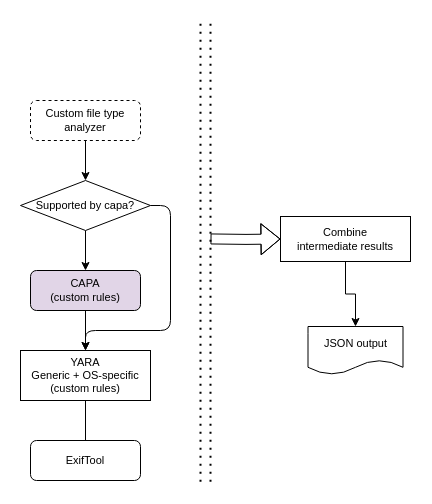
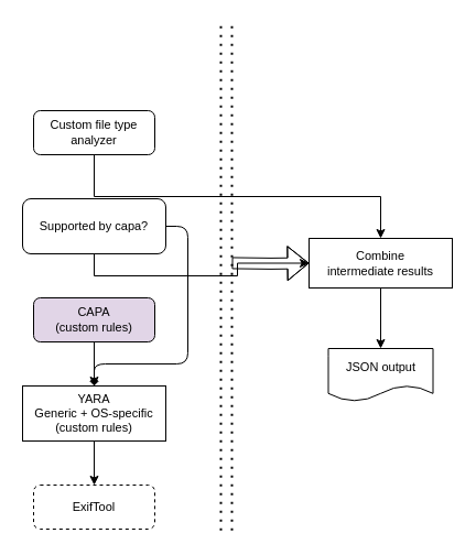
- <mxCell id="3" value="Custom file type analyzer" style="rounded=1;whiteSpace=wrap;html=1;fontSize=11;dashed=1;" vertex="1" parent="1"><mxGeometry x="30" y="100" width="110" height="40" as="geometry" /></mxCell>
+ <mxCell id="3" value="Custom file type analyzer" style="rounded=1;whiteSpace=wrap;html=1;fontSize=11;" vertex="1" parent="1"><mxGeometry x="30" y="100" width="110" height="40" as="geometry" /></mxCell>
- <mxCell id="2" style="edgeStyle=orthogonalEdgeStyle;rounded=0;orthogonalLoop=1;jettySize=auto;html=1;exitX=0.5;exitY=1;exitDx=0;exitDy=0;entryX=0.5;entryY=0;entryDx=0;entryDy=0;fontSize=11;" edge="1" parent="1" source="3" target="6"><mxGeometry relative="1" as="geometry" /></mxCell>
+ <mxCell id="2" style="edgeStyle=orthogonalEdgeStyle;rounded=0;orthogonalLoop=1;jettySize=auto;html=1;exitX=0.5;exitY=1;exitDx=0;exitDy=0;fontSize=11;" edge="1" parent="1" source="3" target="14"><mxGeometry relative="1" as="geometry" /></mxCell>
- <mxCell id="6" value="&lt;font style=&quot;font-size: 11px;&quot;&gt;Supported by capa?&lt;/font&gt;" style="rhombus;whiteSpace=wrap;html=1;fontSize=11;" vertex="1" parent="1"><mxGeometry x="20" y="180" width="130" height="50" as="geometry" /></mxCell>
+ <mxCell id="6" value="&lt;font style=&quot;font-size: 11px;&quot;&gt;Supported by capa?&lt;/font&gt;" style="whiteSpace=wrap;html=1;fontSize=11;rounded=1;" vertex="1" parent="1"><mxGeometry x="20" y="180" width="130" height="50" as="geometry" /></mxCell>
- <mxCell id="5" style="edgeStyle=orthogonalEdgeStyle;rounded=1;orthogonalLoop=1;jettySize=auto;html=1;exitX=1;exitY=0.5;exitDx=0;exitDy=0;entryX=0.5;entryY=0;entryDx=0;entryDy=0;fontSize=11;" edge="1" parent="1" source="6" target="10"><mxGeometry relative="1" as="geometry"><Array as="points"><mxPoint x="170" y="205" /><mxPoint x="170" y="330" /><mxPoint x="85" y="330" /></Array></mxGeometry></mxCell>
+ <mxCell id="5" style="edgeStyle=orthogonalEdgeStyle;rounded=1;orthogonalLoop=1;jettySize=auto;html=1;exitX=1;exitY=0.5;exitDx=0;exitDy=0;entryX=0.5;entryY=0;entryDx=0;entryDy=0;fontSize=11;endArrow=diamond;" edge="1" parent="1" source="6" target="10"><mxGeometry relative="1" as="geometry"><Array as="points"><mxPoint x="170" y="205" /><mxPoint x="170" y="330" /><mxPoint x="85" y="330" /></Array></mxGeometry></mxCell>
- <mxCell id="4" style="edgeStyle=orthogonalEdgeStyle;rounded=0;orthogonalLoop=1;jettySize=auto;html=1;exitX=0.5;exitY=1;exitDx=0;exitDy=0;entryX=0.5;entryY=0;entryDx=0;entryDy=0;fontSize=11;" edge="1" parent="1" source="6" target="8"><mxGeometry relative="1" as="geometry" /></mxCell>
+ <mxCell id="4" style="edgeStyle=orthogonalEdgeStyle;rounded=0;orthogonalLoop=1;jettySize=auto;html=1;exitX=0.5;exitY=1;exitDx=0;exitDy=0;fontSize=11;" edge="1" parent="1" source="6" target="14"><mxGeometry relative="1" as="geometry" /></mxCell>
- <mxCell id="15" value="JSON output" style="shape=document;whiteSpace=wrap;html=1;boundedLbl=1;fontSize=11;rounded=0;" vertex="1" parent="1"><mxGeometry x="307.5" y="326" width="95" height="48" as="geometry" /></mxCell>
+ <mxCell id="15" value="JSON output" style="shape=document;whiteSpace=wrap;html=1;boundedLbl=1;fontSize=11;rounded=0;" vertex="1" parent="1"><mxGeometry x="297.5" y="316" width="95" height="48" as="geometry" /></mxCell>
- <mxCell id="9" style="edgeStyle=orthogonalEdgeStyle;rounded=0;orthogonalLoop=1;jettySize=auto;html=1;exitX=0.5;exitY=1;exitDx=0;exitDy=0;entryX=0.5;entryY=0;entryDx=0;entryDy=0;fontSize=11;endArrow=none;" edge="1" parent="1" source="10" target="11"><mxGeometry relative="1" as="geometry" /></mxCell>
+ <mxCell id="9" style="edgeStyle=orthogonalEdgeStyle;rounded=0;orthogonalLoop=1;jettySize=auto;html=1;exitX=0.5;exitY=1;exitDx=0;exitDy=0;entryX=0.5;entryY=0;entryDx=0;entryDy=0;fontSize=11;" edge="1" parent="1" source="10" target="11"><mxGeometry relative="1" as="geometry" /></mxCell>
- <mxCell id="11" value="ExifTool" style="rounded=1;whiteSpace=wrap;html=1;fontSize=11;" vertex="1" parent="1"><mxGeometry x="30" y="440" width="110" height="40" as="geometry" /></mxCell>
+ <mxCell id="11" value="ExifTool" style="rounded=1;whiteSpace=wrap;html=1;fontSize=11;dashed=1;" vertex="1" parent="1"><mxGeometry x="30" y="440" width="110" height="40" as="geometry" /></mxCell>
